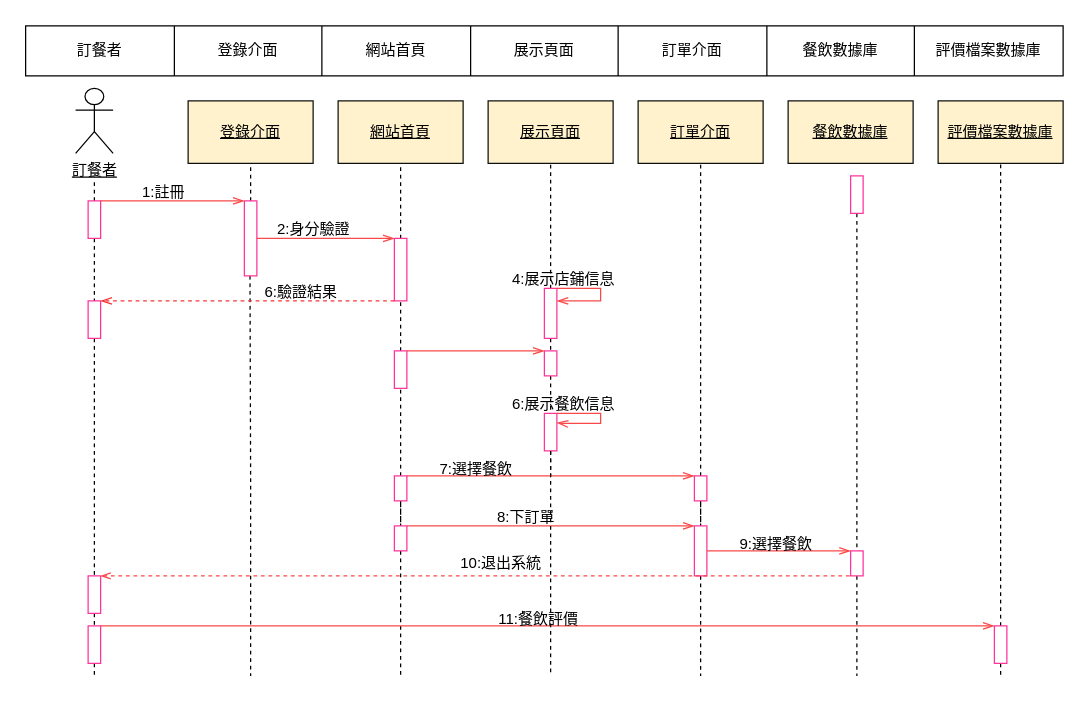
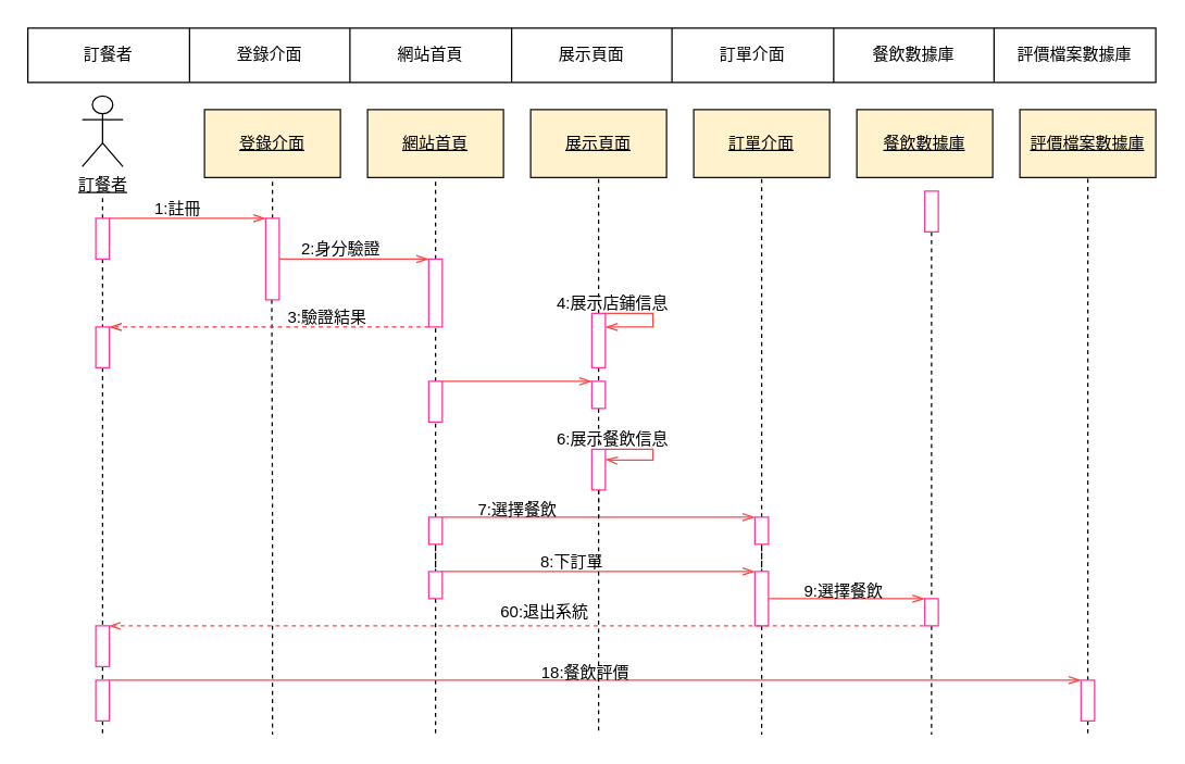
- <mxCell id="73" value="6:驗證結果" style="text;html=1;align=center;verticalAlign=middle;resizable=0;points=[];autosize=1;strokeColor=none;fillColor=none;" vertex="1" parent="1"><mxGeometry x="200" y="218" width="80" height="30" as="geometry" /></mxCell>
+ <mxCell id="73" value="3:驗證結果" style="text;html=1;align=center;verticalAlign=middle;resizable=0;points=[];autosize=1;strokeColor=none;fillColor=none;" vertex="1" parent="1"><mxGeometry x="200" y="218" width="80" height="30" as="geometry" /></mxCell>
- <mxCell id="76" value="10:退出系統" style="text;html=1;align=center;verticalAlign=middle;resizable=0;points=[];autosize=1;strokeColor=none;fillColor=none;" vertex="1" parent="1"><mxGeometry x="355" y="435" width="90" height="30" as="geometry" /></mxCell>
+ <mxCell id="76" value="60:退出系統" style="text;html=1;align=center;verticalAlign=middle;resizable=0;points=[];autosize=1;strokeColor=none;fillColor=none;" vertex="1" parent="1"><mxGeometry x="355" y="435" width="90" height="30" as="geometry" /></mxCell>
- <mxCell id="77" value="11:餐飲評價" style="text;html=1;align=center;verticalAlign=middle;resizable=0;points=[];autosize=1;strokeColor=none;fillColor=none;" vertex="1" parent="1"><mxGeometry x="385" y="480" width="90" height="30" as="geometry" /></mxCell>
+ <mxCell id="77" value="18:餐飲評價" style="text;html=1;align=center;verticalAlign=middle;resizable=0;points=[];autosize=1;strokeColor=none;fillColor=none;" vertex="1" parent="1"><mxGeometry x="385" y="480" width="90" height="30" as="geometry" /></mxCell>
